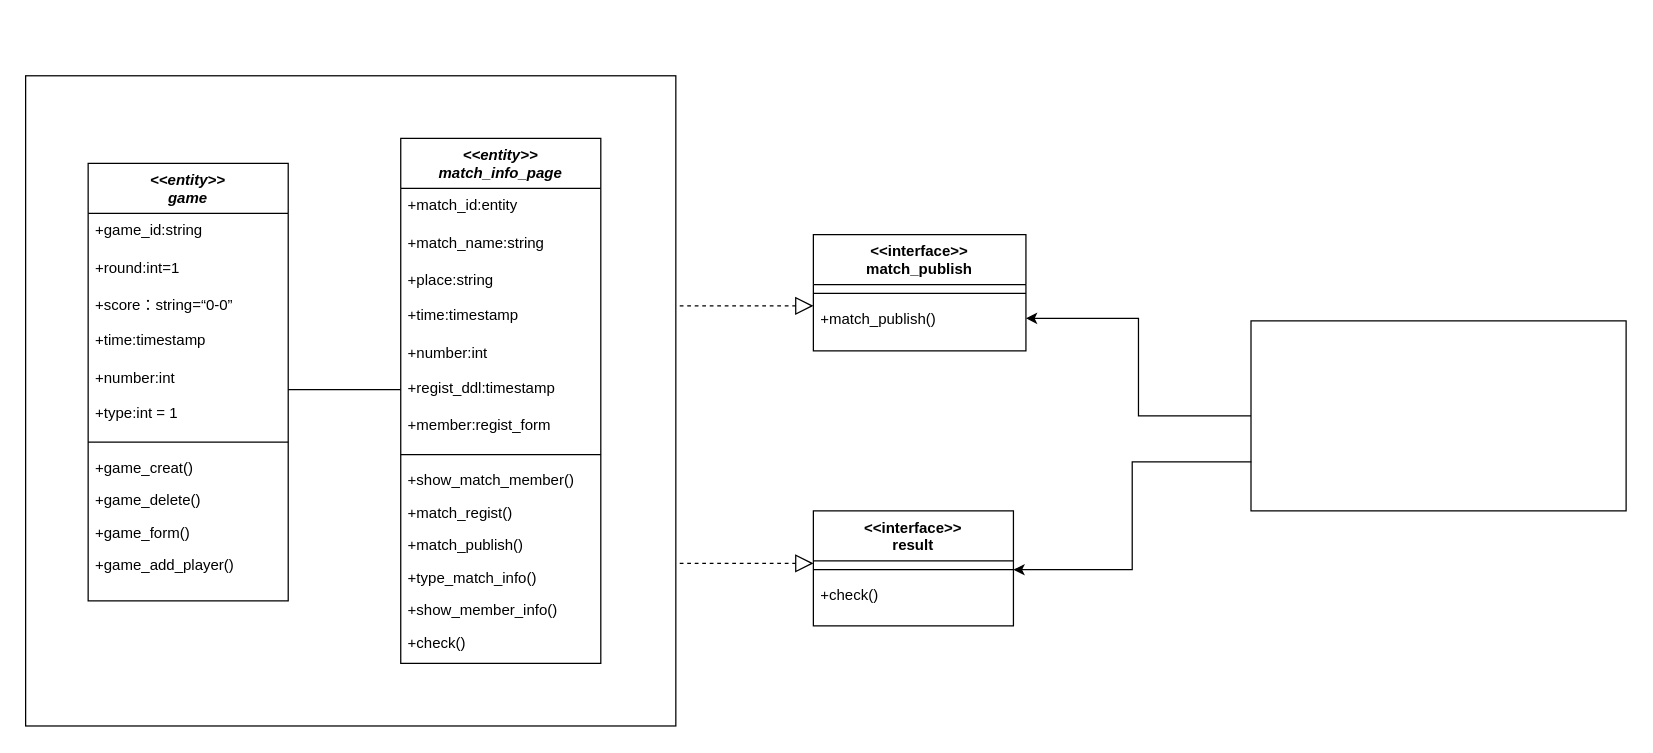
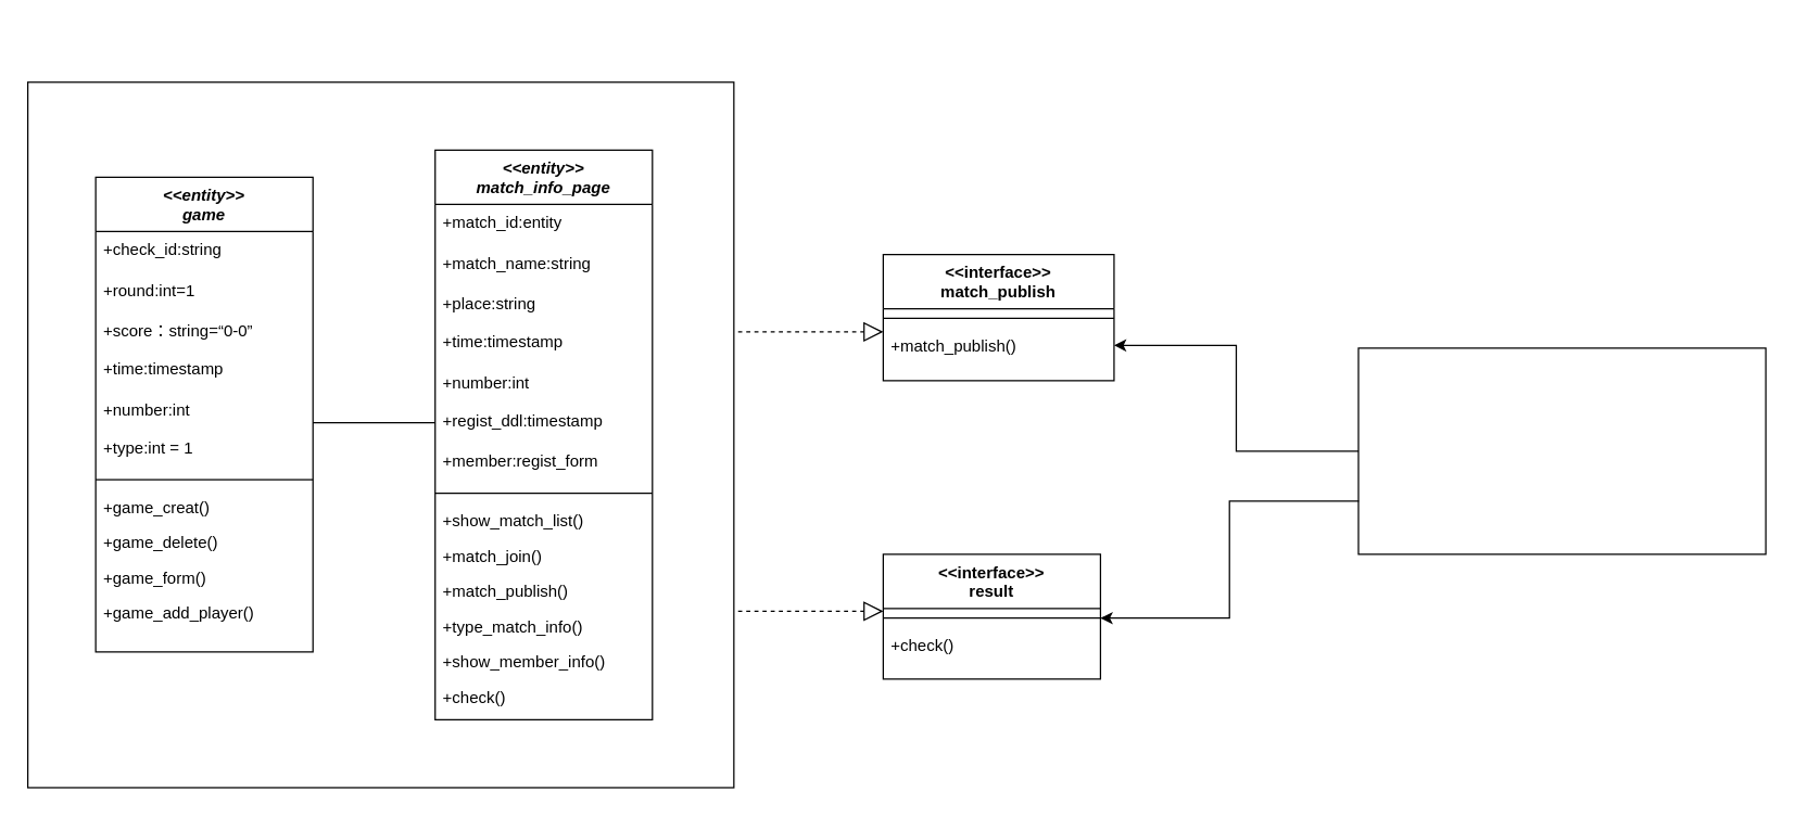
- <mxCell id="23" value="+game_id:string&#10;" style="text;align=left;verticalAlign=top;spacingLeft=4;spacingRight=4;overflow=hidden;rotatable=0;points=[[0,0.5],[1,0.5]];portConstraint=eastwest;rounded=0;shadow=0;html=0;" parent="22" vertex="1"><mxGeometry y="40" width="160" height="30" as="geometry" /></mxCell>
+ <mxCell id="23" value="+check_id:string&#10;" style="text;align=left;verticalAlign=top;spacingLeft=4;spacingRight=4;overflow=hidden;rotatable=0;points=[[0,0.5],[1,0.5]];portConstraint=eastwest;rounded=0;shadow=0;html=0;" parent="22" vertex="1"><mxGeometry y="40" width="160" height="30" as="geometry" /></mxCell>
- <mxCell id="16" value="+show_match_member()" style="text;align=left;verticalAlign=top;spacingLeft=4;spacingRight=4;overflow=hidden;rotatable=0;points=[[0,0.5],[1,0.5]];portConstraint=eastwest;" parent="7" vertex="1"><mxGeometry y="260" width="160" height="26" as="geometry" /></mxCell>
+ <mxCell id="16" value="+show_match_list()" style="text;align=left;verticalAlign=top;spacingLeft=4;spacingRight=4;overflow=hidden;rotatable=0;points=[[0,0.5],[1,0.5]];portConstraint=eastwest;" parent="7" vertex="1"><mxGeometry y="260" width="160" height="26" as="geometry" /></mxCell>
- <mxCell id="17" value="+match_regist()" style="text;align=left;verticalAlign=top;spacingLeft=4;spacingRight=4;overflow=hidden;rotatable=0;points=[[0,0.5],[1,0.5]];portConstraint=eastwest;" parent="7" vertex="1"><mxGeometry y="286" width="160" height="26" as="geometry" /></mxCell>
+ <mxCell id="17" value="+match_join()" style="text;align=left;verticalAlign=top;spacingLeft=4;spacingRight=4;overflow=hidden;rotatable=0;points=[[0,0.5],[1,0.5]];portConstraint=eastwest;" parent="7" vertex="1"><mxGeometry y="286" width="160" height="26" as="geometry" /></mxCell>
